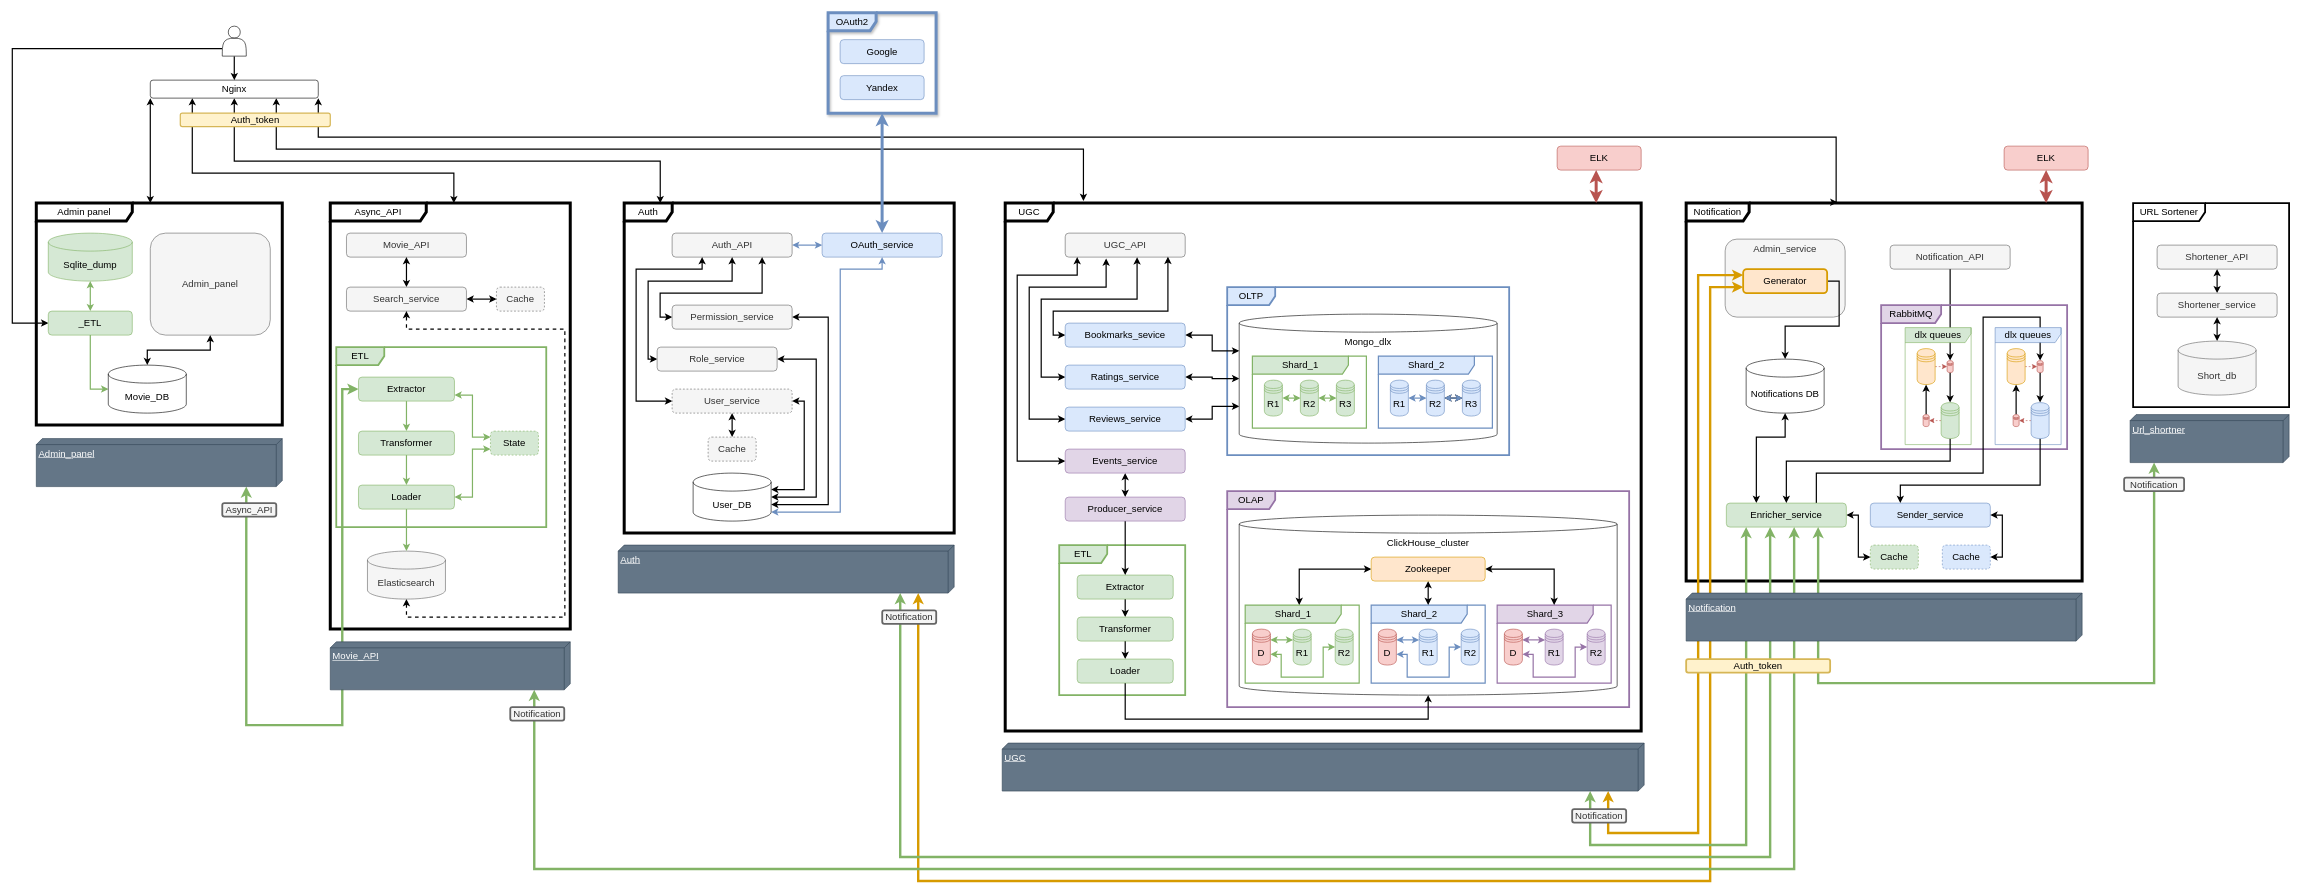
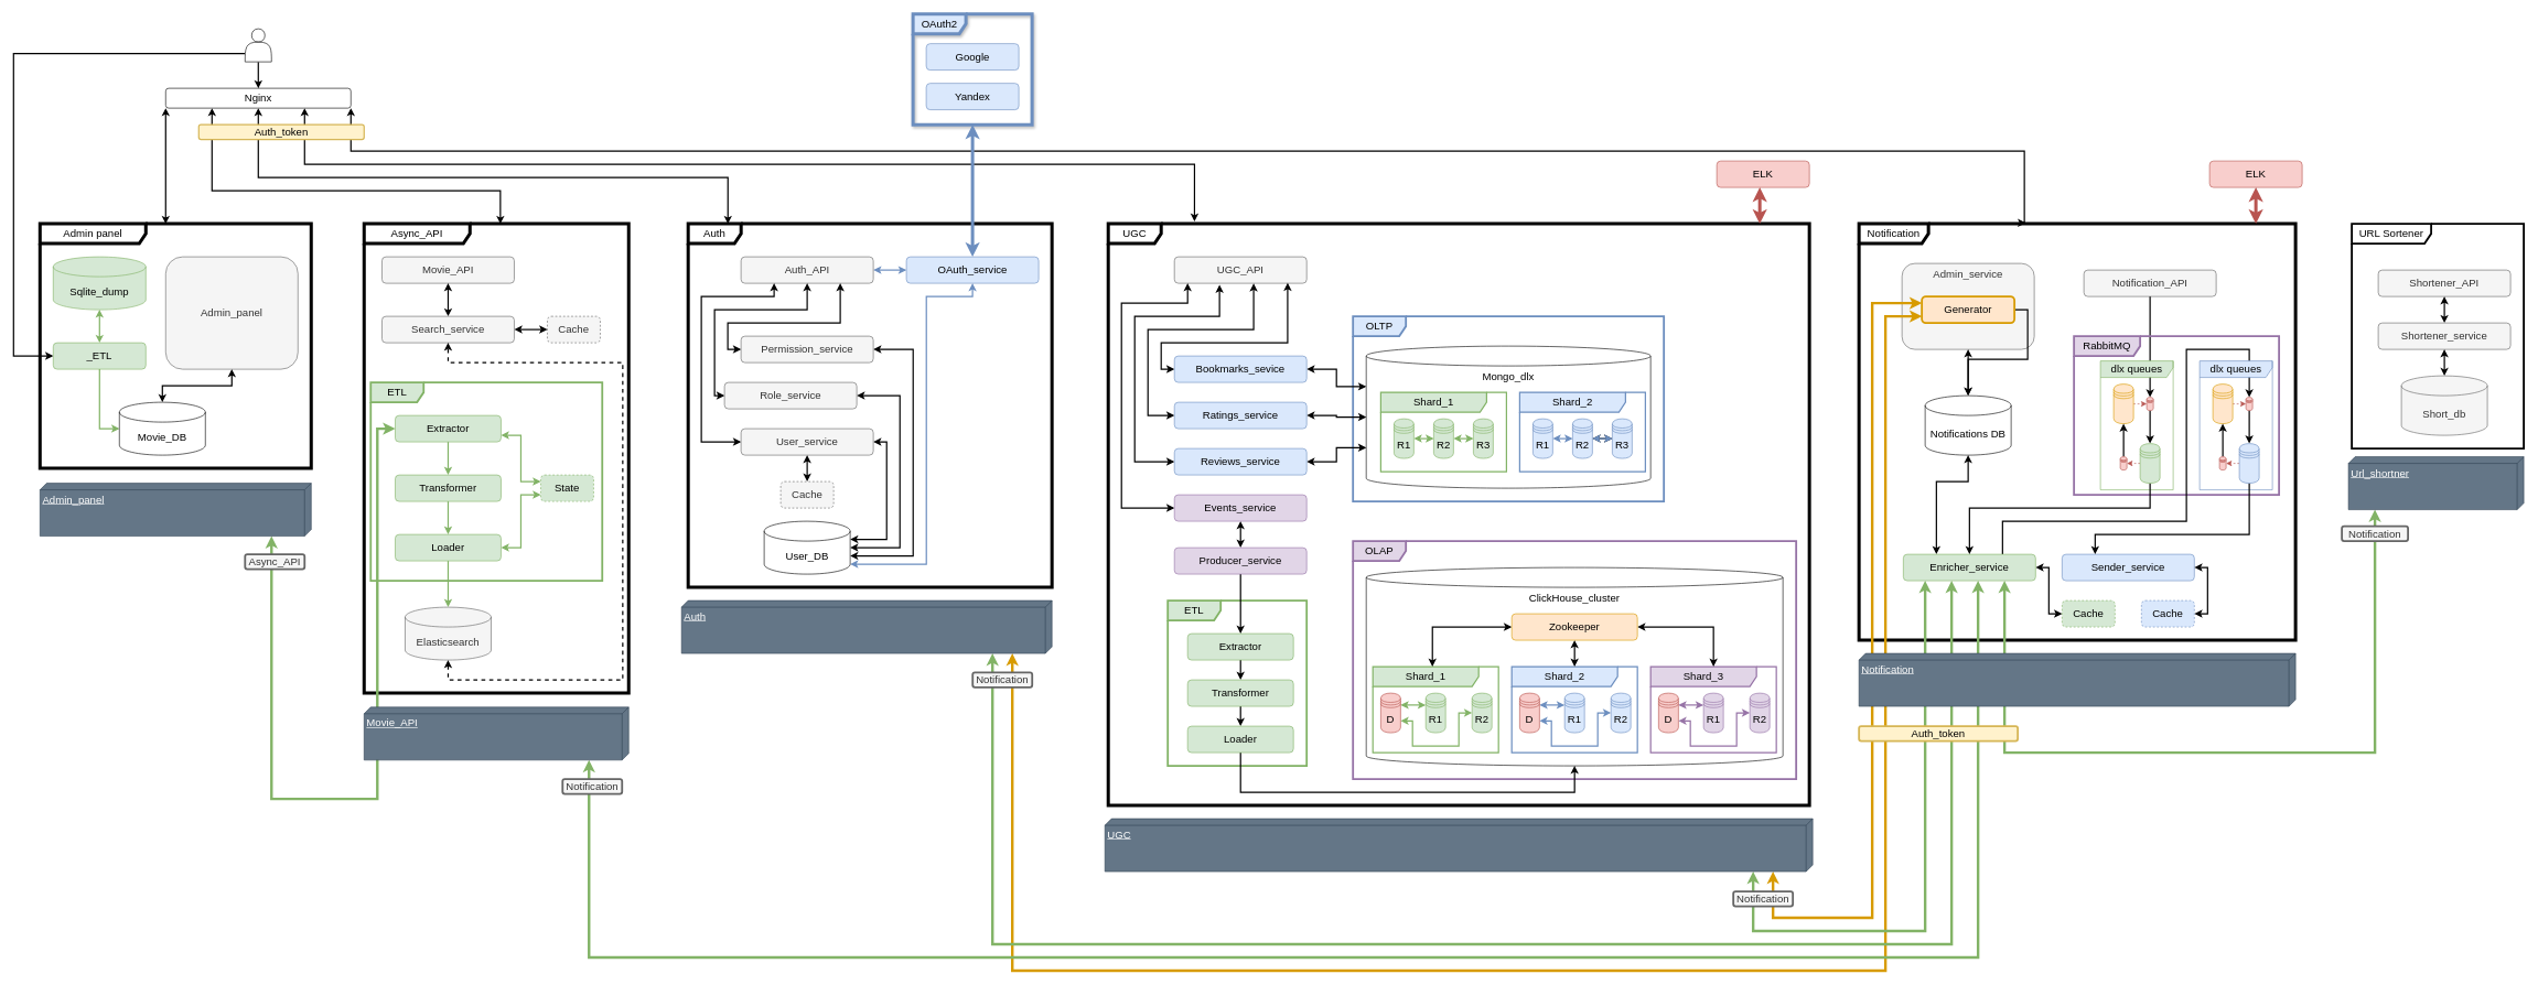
+ <mxCell id="161" style="edgeStyle=orthogonalEdgeStyle;rounded=0;orthogonalLoop=1;jettySize=auto;html=1;exitX=0.5;exitY=0;exitDx=0;exitDy=0;exitPerimeter=0;entryX=0.5;entryY=1;entryDx=0;entryDy=0;strokeWidth=2;startArrow=classic;startFill=1;endArrow=classic;endFill=1;" parent="1" source="162" target="128" edge="1"><mxGeometry relative="1" as="geometry" /></mxCell>
- <mxCell id="63" value="User_service" style="rounded=1;whiteSpace=wrap;html=1;fontSize=16;fillColor=#f5f5f5;strokeColor=#666666;fontColor=#333333;dashed=1;" parent="1" vertex="1"><mxGeometry x="1119.82" y="648" width="200" height="40" as="geometry" /></mxCell>
+ <mxCell id="63" value="User_service" style="rounded=1;whiteSpace=wrap;html=1;fontSize=16;fillColor=#f5f5f5;strokeColor=#666666;fontColor=#333333;" parent="1" vertex="1"><mxGeometry x="1119.82" y="648" width="200" height="40" as="geometry" /></mxCell>
